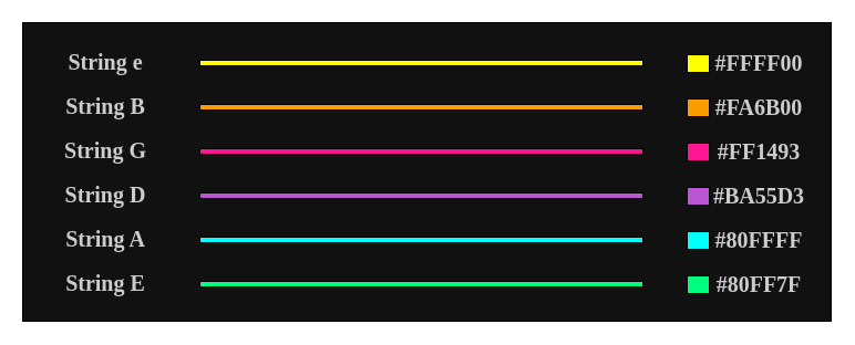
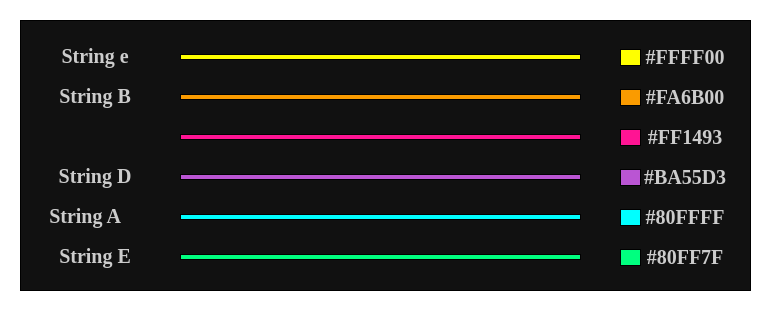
- <mxCell id="5" value="String G" style="rounded=0;whiteSpace=wrap;html=1;fillColor=none;fontSize=20;fontFamily=Fira Code;fontSource=https%3A%2F%2Ffonts.googleapis.com%2Fcss%3Ffamily%3DFira%2BCode;fontStyle=1;strokeWidth=2;strokeColor=none;fontColor=#CCC;" vertex="1" parent="1"><mxGeometry x="40" y="120" width="110" height="30" as="geometry" /></mxCell>
- <mxCell id="7" value="String A" style="rounded=0;whiteSpace=wrap;html=1;fillColor=none;fontSize=20;fontFamily=Fira Code;fontSource=https%3A%2F%2Ffonts.googleapis.com%2Fcss%3Ffamily%3DFira%2BCode;fontStyle=1;strokeWidth=2;strokeColor=none;fontColor=#CCC;" vertex="1" parent="1"><mxGeometry x="40" y="200" width="110" height="30" as="geometry" /></mxCell>
+ <mxCell id="7" value="String A" style="rounded=0;whiteSpace=wrap;html=1;fillColor=none;fontSize=20;fontFamily=Fira Code;fontSource=https%3A%2F%2Ffonts.googleapis.com%2Fcss%3Ffamily%3DFira%2BCode;fontStyle=1;strokeWidth=2;strokeColor=none;fontColor=#CCC;" vertex="1" parent="1"><mxGeometry x="30" y="200" width="110" height="30" as="geometry" /></mxCell>
